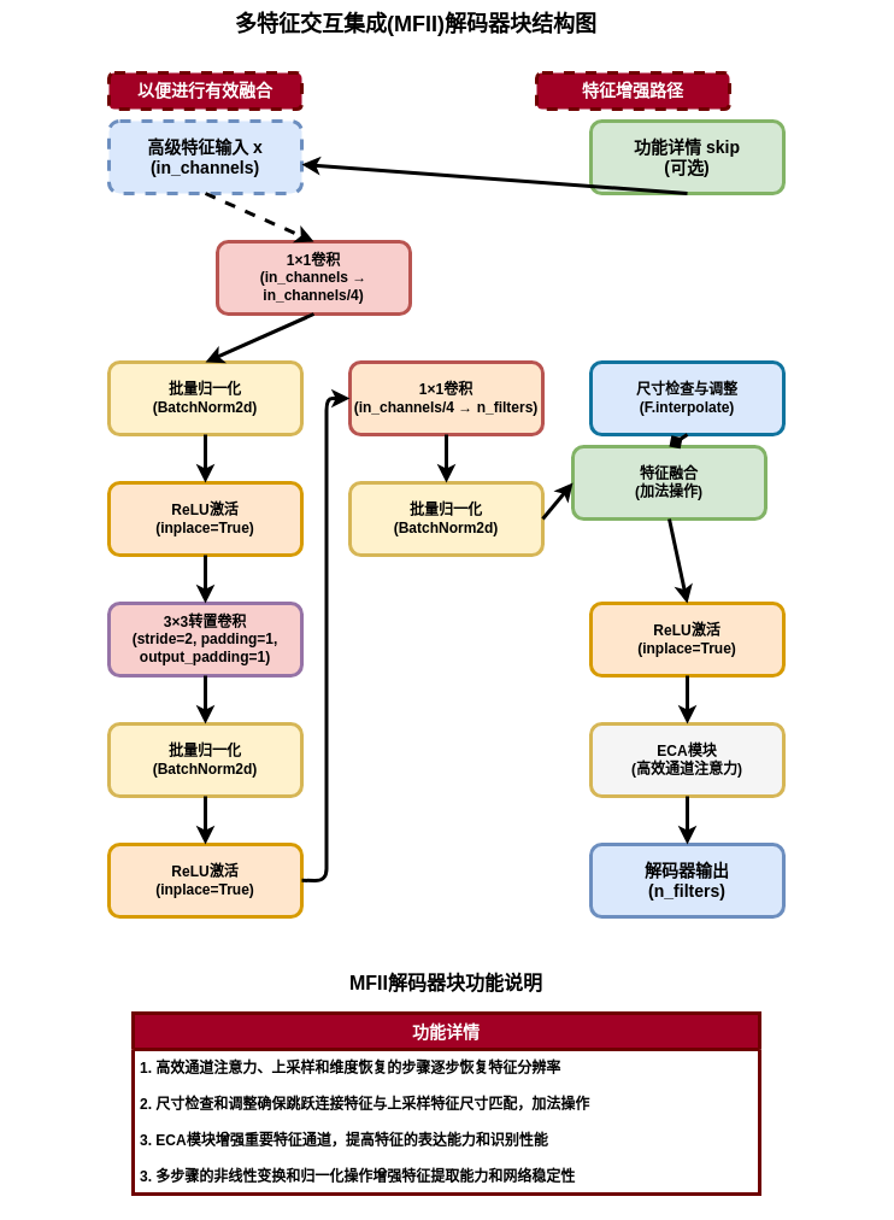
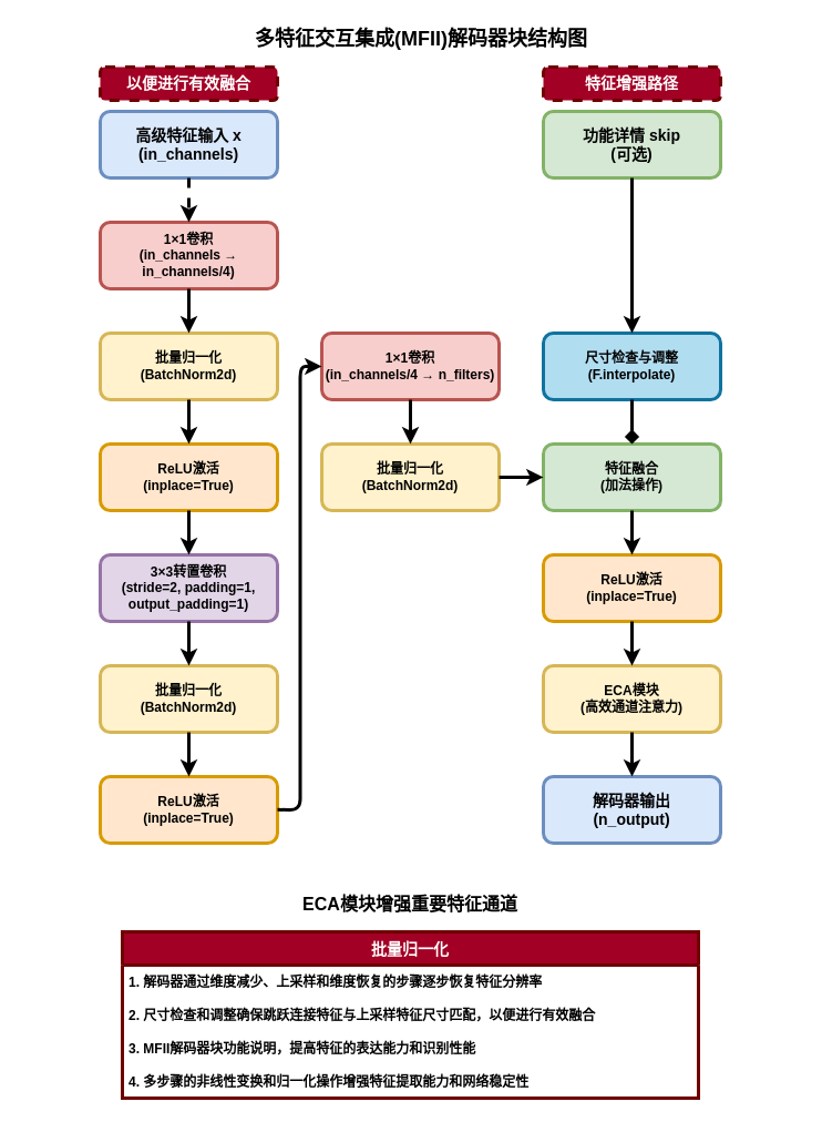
- <mxCell id="2" value="多特征交互集成(MFII)解码器块结构图" style="text;html=1;strokeColor=none;fillColor=none;align=center;verticalAlign=middle;whiteSpace=wrap;rounded=0;fontStyle=1;fontSize=18;" parent="1" vertex="1"><mxGeometry x="95" y="5" width="500" height="30" as="geometry" /></mxCell>
+ <mxCell id="2" value="多特征交互集成(MFII)解码器块结构图" style="text;html=1;strokeColor=none;fillColor=none;align=center;verticalAlign=middle;whiteSpace=wrap;rounded=0;fontStyle=1;fontSize=18;" parent="1" vertex="1"><mxGeometry x="130" y="20" width="500" height="30" as="geometry" /></mxCell>
- <mxCell id="33" value="特征增强路径" style="text;html=1;fillColor=#a20025;align=center;verticalAlign=middle;whiteSpace=wrap;rounded=1;fontStyle=1;fontSize=14;strokeColor=#6F0000;fontColor=#ffffff;strokeWidth=3;dashed=1;" parent="1" vertex="1"><mxGeometry x="445" y="60" width="160" height="30" as="geometry" /></mxCell>
+ <mxCell id="33" value="特征增强路径" style="text;html=1;fillColor=#a20025;align=center;verticalAlign=middle;whiteSpace=wrap;rounded=1;fontStyle=1;fontSize=14;strokeColor=#6F0000;fontColor=#ffffff;strokeWidth=3;dashed=1;" parent="1" vertex="1"><mxGeometry x="490" y="60" width="160" height="30" as="geometry" /></mxCell>
- <mxCell id="3" value="高级特征输入 x&#10;(in_channels)" style="rounded=1;whiteSpace=wrap;html=1;fillColor=#dae8fc;strokeColor=#6c8ebf;fontStyle=1;fontSize=14;strokeWidth=3;dashed=1;" parent="1" vertex="1"><mxGeometry x="90" y="100" width="160" height="60" as="geometry" /></mxCell>
+ <mxCell id="3" value="高级特征输入 x&#10;(in_channels)" style="rounded=1;whiteSpace=wrap;html=1;fillColor=#dae8fc;strokeColor=#6c8ebf;fontStyle=1;fontSize=14;strokeWidth=3;" parent="1" vertex="1"><mxGeometry x="90" y="100" width="160" height="60" as="geometry" /></mxCell>
- <mxCell id="27" value="" style="endArrow=classic;html=1;rounded=1;exitX=0.5;exitY=1;exitDx=0;exitDy=0;strokeWidth=3;jumpStyle=arc;jumpSize=6;" parent="1" source="4" target="3" edge="1"><mxGeometry width="50" height="50" relative="1" as="geometry"><mxPoint x="360" y="390" as="sourcePoint" /><mxPoint x="410" y="340" as="targetPoint" /></mxGeometry></mxCell>
+ <mxCell id="27" value="" style="endArrow=classic;html=1;rounded=1;exitX=0.5;exitY=1;exitDx=0;exitDy=0;entryX=0.5;entryY=0;entryDx=0;entryDy=0;strokeWidth=3;jumpStyle=arc;jumpSize=6;" parent="1" source="4" target="14" edge="1"><mxGeometry width="50" height="50" relative="1" as="geometry"><mxPoint x="360" y="390" as="sourcePoint" /><mxPoint x="410" y="340" as="targetPoint" /></mxGeometry></mxCell>
- <mxCell id="5" value="1×1卷积&#10;(in_channels → in_channels/4)" style="rounded=1;whiteSpace=wrap;html=1;fillColor=#f8cecc;strokeColor=#b85450;fontStyle=1;fontSize=12;strokeWidth=3;" parent="1" vertex="1"><mxGeometry x="180" y="200" width="160" height="60" as="geometry" /></mxCell>
+ <mxCell id="5" value="1×1卷积&#10;(in_channels → in_channels/4)" style="rounded=1;whiteSpace=wrap;html=1;fillColor=#f8cecc;strokeColor=#b85450;fontStyle=1;fontSize=12;strokeWidth=3;" parent="1" vertex="1"><mxGeometry x="90" y="200" width="160" height="60" as="geometry" /></mxCell>
- <mxCell id="11" value="1×1卷积&#10;(in_channels/4 → n_filters)" style="rounded=1;whiteSpace=wrap;html=1;fillColor=#ffe6cc;strokeColor=#b85450;fontStyle=1;fontSize=12;strokeWidth=3;" parent="1" vertex="1"><mxGeometry x="290" y="300" width="160" height="60" as="geometry" /></mxCell>
+ <mxCell id="11" value="1×1卷积&#10;(in_channels/4 → n_filters)" style="rounded=1;whiteSpace=wrap;html=1;fillColor=#f8cecc;strokeColor=#b85450;fontStyle=1;fontSize=12;strokeWidth=3;" parent="1" vertex="1"><mxGeometry x="290" y="300" width="160" height="60" as="geometry" /></mxCell>
- <mxCell id="14" value="尺寸检查与调整&#10;(F.interpolate)" style="rounded=1;whiteSpace=wrap;html=1;fillColor=#dae8fc;strokeColor=#10739e;fontStyle=1;fontSize=12;strokeWidth=3;" parent="1" vertex="1"><mxGeometry x="490" y="300" width="160" height="60" as="geometry" /></mxCell>
+ <mxCell id="14" value="尺寸检查与调整&#10;(F.interpolate)" style="rounded=1;whiteSpace=wrap;html=1;fillColor=#b1ddf0;strokeColor=#10739e;fontStyle=1;fontSize=12;strokeWidth=3;" parent="1" vertex="1"><mxGeometry x="490" y="300" width="160" height="60" as="geometry" /></mxCell>
- <mxCell id="13" value="特征融合&#10;(加法操作)" style="rounded=1;whiteSpace=wrap;html=1;fillColor=#d5e8d4;strokeColor=#82b366;fontStyle=1;fontSize=12;strokeWidth=3;" parent="1" vertex="1"><mxGeometry x="475" y="370" width="160" height="60" as="geometry" /></mxCell>
+ <mxCell id="13" value="特征融合&#10;(加法操作)" style="rounded=1;whiteSpace=wrap;html=1;fillColor=#d5e8d4;strokeColor=#82b366;fontStyle=1;fontSize=12;strokeWidth=3;" parent="1" vertex="1"><mxGeometry x="490" y="400" width="160" height="60" as="geometry" /></mxCell>
- <mxCell id="8" value="3×3转置卷积&#10;(stride=2, padding=1, output_padding=1)" style="rounded=1;whiteSpace=wrap;html=1;fillColor=#f8cecc;strokeColor=#9673a6;fontStyle=1;fontSize=12;strokeWidth=3;" parent="1" vertex="1"><mxGeometry x="90" y="500" width="160" height="60" as="geometry" /></mxCell>
+ <mxCell id="8" value="3×3转置卷积&#10;(stride=2, padding=1, output_padding=1)" style="rounded=1;whiteSpace=wrap;html=1;fillColor=#e1d5e7;strokeColor=#9673a6;fontStyle=1;fontSize=12;strokeWidth=3;" parent="1" vertex="1"><mxGeometry x="90" y="500" width="160" height="60" as="geometry" /></mxCell>
- <mxCell id="16" value="ECA模块&#10;(高效通道注意力)" style="rounded=1;whiteSpace=wrap;html=1;fillColor=#f5f5f5;strokeColor=#d6b656;fontStyle=1;fontSize=12;strokeWidth=3;" parent="1" vertex="1"><mxGeometry x="490" y="600" width="160" height="60" as="geometry" /></mxCell>
+ <mxCell id="16" value="ECA模块&#10;(高效通道注意力)" style="rounded=1;whiteSpace=wrap;html=1;fillColor=#fff2cc;strokeColor=#d6b656;fontStyle=1;fontSize=12;strokeWidth=3;" parent="1" vertex="1"><mxGeometry x="490" y="600" width="160" height="60" as="geometry" /></mxCell>
- <mxCell id="17" value="解码器输出&#10;(n_filters)" style="rounded=1;whiteSpace=wrap;html=1;fillColor=#dae8fc;strokeColor=#6c8ebf;fontStyle=1;fontSize=14;strokeWidth=3;" parent="1" vertex="1"><mxGeometry x="490" y="700" width="160" height="60" as="geometry" /></mxCell>
+ <mxCell id="17" value="解码器输出&#10;(n_output)" style="rounded=1;whiteSpace=wrap;html=1;fillColor=#dae8fc;strokeColor=#6c8ebf;fontStyle=1;fontSize=14;strokeWidth=3;" parent="1" vertex="1"><mxGeometry x="490" y="700" width="160" height="60" as="geometry" /></mxCell>
- <mxCell id="34" value="MFII解码器块功能说明" style="text;html=1;strokeColor=none;fillColor=none;align=center;verticalAlign=middle;whiteSpace=wrap;rounded=0;fontStyle=1;fontSize=16;" parent="1" vertex="1"><mxGeometry x="20" y="800" width="700" height="30" as="geometry" /></mxCell>
+ <mxCell id="34" value="ECA模块增强重要特征通道" style="text;html=1;strokeColor=none;fillColor=none;align=center;verticalAlign=middle;whiteSpace=wrap;rounded=0;fontStyle=1;fontSize=16;" parent="1" vertex="1"><mxGeometry x="20" y="800" width="700" height="30" as="geometry" /></mxCell>
- <mxCell id="35" value="功能详情" style="swimlane;fontStyle=1;childLayout=stackLayout;horizontal=1;startSize=30;horizontalStack=0;resizeParent=1;resizeParentMax=0;resizeLast=0;collapsible=1;marginBottom=0;fontSize=14;strokeWidth=3;fillColor=#a20025;fontColor=#ffffff;strokeColor=#6F0000;" parent="1" vertex="1"><mxGeometry x="110" y="840" width="520" height="150" as="geometry" /></mxCell>
+ <mxCell id="35" value="批量归一化" style="swimlane;fontStyle=1;childLayout=stackLayout;horizontal=1;startSize=30;horizontalStack=0;resizeParent=1;resizeParentMax=0;resizeLast=0;collapsible=1;marginBottom=0;fontSize=14;strokeWidth=3;fillColor=#a20025;fontColor=#ffffff;strokeColor=#6F0000;" parent="1" vertex="1"><mxGeometry x="110" y="840" width="520" height="150" as="geometry" /></mxCell>
- <mxCell id="36" value="1. 高效通道注意力、上采样和维度恢复的步骤逐步恢复特征分辨率" style="text;strokeColor=none;fillColor=none;align=left;verticalAlign=middle;spacingLeft=4;spacingRight=4;overflow=hidden;points=[[0,0.5],[1,0.5]];portConstraint=eastwest;rotatable=0;fontStyle=1;fontSize=12;" parent="35" vertex="1"><mxGeometry y="30" width="520" height="30" as="geometry" /></mxCell>
+ <mxCell id="36" value="1. 解码器通过维度减少、上采样和维度恢复的步骤逐步恢复特征分辨率" style="text;strokeColor=none;fillColor=none;align=left;verticalAlign=middle;spacingLeft=4;spacingRight=4;overflow=hidden;points=[[0,0.5],[1,0.5]];portConstraint=eastwest;rotatable=0;fontStyle=1;fontSize=12;" parent="35" vertex="1"><mxGeometry y="30" width="520" height="30" as="geometry" /></mxCell>
- <mxCell id="37" value="2. 尺寸检查和调整确保跳跃连接特征与上采样特征尺寸匹配，加法操作" style="text;strokeColor=none;fillColor=none;align=left;verticalAlign=middle;spacingLeft=4;spacingRight=4;overflow=hidden;points=[[0,0.5],[1,0.5]];portConstraint=eastwest;rotatable=0;fontStyle=1;fontSize=12;" parent="35" vertex="1"><mxGeometry y="60" width="520" height="30" as="geometry" /></mxCell>
+ <mxCell id="37" value="2. 尺寸检查和调整确保跳跃连接特征与上采样特征尺寸匹配，以便进行有效融合" style="text;strokeColor=none;fillColor=none;align=left;verticalAlign=middle;spacingLeft=4;spacingRight=4;overflow=hidden;points=[[0,0.5],[1,0.5]];portConstraint=eastwest;rotatable=0;fontStyle=1;fontSize=12;" parent="35" vertex="1"><mxGeometry y="60" width="520" height="30" as="geometry" /></mxCell>
- <mxCell id="38" value="3. ECA模块增强重要特征通道，提高特征的表达能力和识别性能" style="text;strokeColor=none;fillColor=none;align=left;verticalAlign=middle;spacingLeft=4;spacingRight=4;overflow=hidden;points=[[0,0.5],[1,0.5]];portConstraint=eastwest;rotatable=0;fontStyle=1;fontSize=12;" parent="35" vertex="1"><mxGeometry y="90" width="520" height="30" as="geometry" /></mxCell>
+ <mxCell id="38" value="3. MFII解码器块功能说明，提高特征的表达能力和识别性能" style="text;strokeColor=none;fillColor=none;align=left;verticalAlign=middle;spacingLeft=4;spacingRight=4;overflow=hidden;points=[[0,0.5],[1,0.5]];portConstraint=eastwest;rotatable=0;fontStyle=1;fontSize=12;" parent="35" vertex="1"><mxGeometry y="90" width="520" height="30" as="geometry" /></mxCell>
- <mxCell id="39" value="3. 多步骤的非线性变换和归一化操作增强特征提取能力和网络稳定性" style="text;strokeColor=none;fillColor=none;align=left;verticalAlign=middle;spacingLeft=4;spacingRight=4;overflow=hidden;points=[[0,0.5],[1,0.5]];portConstraint=eastwest;rotatable=0;fontStyle=1;fontSize=12;" parent="35" vertex="1"><mxGeometry y="120" width="520" height="30" as="geometry" /></mxCell>
+ <mxCell id="39" value="4. 多步骤的非线性变换和归一化操作增强特征提取能力和网络稳定性" style="text;strokeColor=none;fillColor=none;align=left;verticalAlign=middle;spacingLeft=4;spacingRight=4;overflow=hidden;points=[[0,0.5],[1,0.5]];portConstraint=eastwest;rotatable=0;fontStyle=1;fontSize=12;" parent="35" vertex="1"><mxGeometry y="120" width="520" height="30" as="geometry" /></mxCell>
